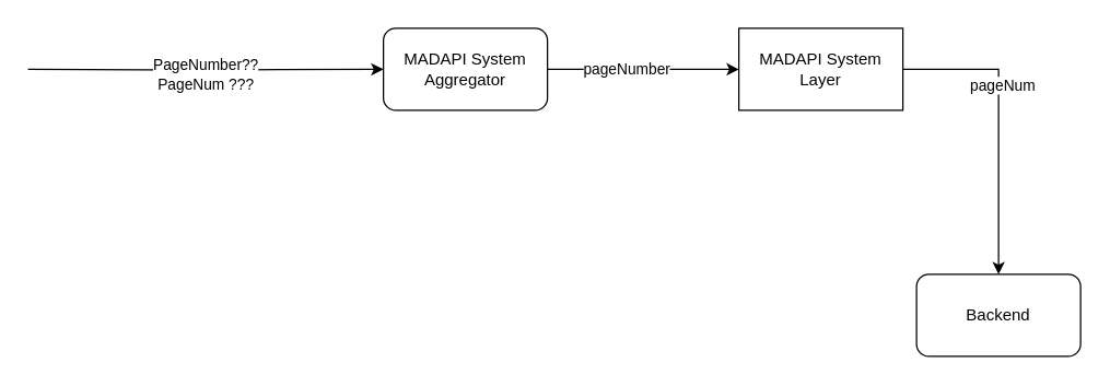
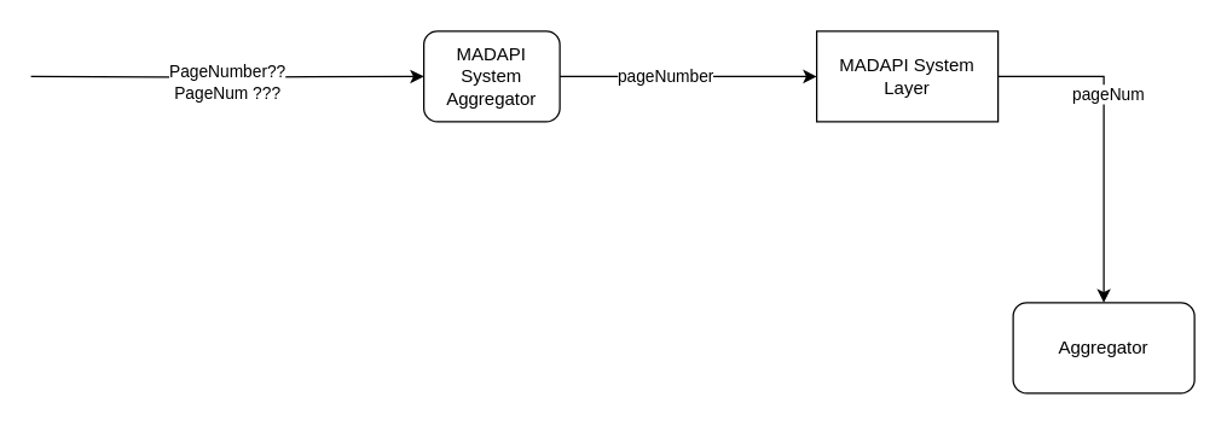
- <mxCell id="10" value="MADAPI System Aggregator" style="rounded=1;whiteSpace=wrap;html=1;" vertex="1" parent="1"><mxGeometry x="280" y="20" width="120" height="60" as="geometry" /></mxCell>
+ <mxCell id="10" value="MADAPI System Aggregator" style="rounded=1;whiteSpace=wrap;html=1;" vertex="1" parent="1"><mxGeometry x="280" y="20" width="90" height="60" as="geometry" /></mxCell>
- <mxCell id="2" value="Backend" style="rounded=1;whiteSpace=wrap;html=1;" vertex="1" parent="1"><mxGeometry x="670" y="200" width="120" height="60" as="geometry" /></mxCell>
+ <mxCell id="2" value="Aggregator" style="rounded=1;whiteSpace=wrap;html=1;" vertex="1" parent="1"><mxGeometry x="670" y="200" width="120" height="60" as="geometry" /></mxCell>
